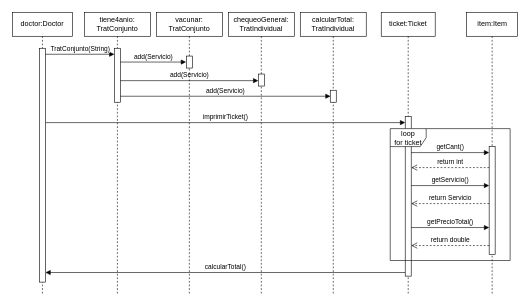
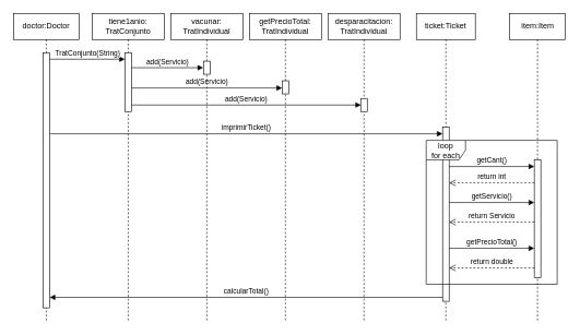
- <mxCell id="17" value="tiene4anio:&lt;div&gt;TratConjunto&lt;/div&gt;" style="shape=umlLifeline;perimeter=lifelinePerimeter;whiteSpace=wrap;html=1;container=1;dropTarget=0;collapsible=0;recursiveResize=0;outlineConnect=0;portConstraint=eastwest;newEdgeStyle={&quot;curved&quot;:0,&quot;rounded&quot;:0};" parent="1" vertex="1"><mxGeometry x="140" y="20" width="110" height="470" as="geometry" /></mxCell>
+ <mxCell id="17" value="tiene1anio:&lt;div&gt;TratConjunto&lt;/div&gt;" style="shape=umlLifeline;perimeter=lifelinePerimeter;whiteSpace=wrap;html=1;container=1;dropTarget=0;collapsible=0;recursiveResize=0;outlineConnect=0;portConstraint=eastwest;newEdgeStyle={&quot;curved&quot;:0,&quot;rounded&quot;:0};" parent="1" vertex="1"><mxGeometry x="140" y="20" width="110" height="470" as="geometry" /></mxCell>
- <mxCell id="22" value="vacunar:&lt;div&gt;TratConjunto&lt;/div&gt;" style="shape=umlLifeline;perimeter=lifelinePerimeter;whiteSpace=wrap;html=1;container=1;dropTarget=0;collapsible=0;recursiveResize=0;outlineConnect=0;portConstraint=eastwest;newEdgeStyle={&quot;curved&quot;:0,&quot;rounded&quot;:0};" parent="1" vertex="1"><mxGeometry x="260" y="20" width="110" height="470" as="geometry" /></mxCell>
+ <mxCell id="22" value="vacunar:&lt;div&gt;TratIndividual&lt;/div&gt;" style="shape=umlLifeline;perimeter=lifelinePerimeter;whiteSpace=wrap;html=1;container=1;dropTarget=0;collapsible=0;recursiveResize=0;outlineConnect=0;portConstraint=eastwest;newEdgeStyle={&quot;curved&quot;:0,&quot;rounded&quot;:0};" parent="1" vertex="1"><mxGeometry x="260" y="20" width="110" height="470" as="geometry" /></mxCell>
- <mxCell id="24" value="chequeoGeneral:&lt;div&gt;TratIndividual&lt;/div&gt;" style="shape=umlLifeline;perimeter=lifelinePerimeter;whiteSpace=wrap;html=1;container=1;dropTarget=0;collapsible=0;recursiveResize=0;outlineConnect=0;portConstraint=eastwest;newEdgeStyle={&quot;curved&quot;:0,&quot;rounded&quot;:0};" parent="1" vertex="1"><mxGeometry x="380" y="20" width="110" height="470" as="geometry" /></mxCell>
+ <mxCell id="24" value="getPrecioTotal:&lt;div&gt;TratIndividual&lt;/div&gt;" style="shape=umlLifeline;perimeter=lifelinePerimeter;whiteSpace=wrap;html=1;container=1;dropTarget=0;collapsible=0;recursiveResize=0;outlineConnect=0;portConstraint=eastwest;newEdgeStyle={&quot;curved&quot;:0,&quot;rounded&quot;:0};" parent="1" vertex="1"><mxGeometry x="380" y="20" width="110" height="470" as="geometry" /></mxCell>
- <mxCell id="26" value="calcularTotal:&lt;div&gt;TratIndividual&lt;/div&gt;" style="shape=umlLifeline;perimeter=lifelinePerimeter;whiteSpace=wrap;html=1;container=1;dropTarget=0;collapsible=0;recursiveResize=0;outlineConnect=0;portConstraint=eastwest;newEdgeStyle={&quot;curved&quot;:0,&quot;rounded&quot;:0};" parent="1" vertex="1"><mxGeometry x="500" y="20" width="110" height="470" as="geometry" /></mxCell>
+ <mxCell id="26" value="desparacitacion:&lt;div&gt;TratIndividual&lt;/div&gt;" style="shape=umlLifeline;perimeter=lifelinePerimeter;whiteSpace=wrap;html=1;container=1;dropTarget=0;collapsible=0;recursiveResize=0;outlineConnect=0;portConstraint=eastwest;newEdgeStyle={&quot;curved&quot;:0,&quot;rounded&quot;:0};" parent="1" vertex="1"><mxGeometry x="500" y="20" width="110" height="470" as="geometry" /></mxCell>
- <mxCell id="5" value="loop&lt;div&gt;for ticket&lt;/div&gt;" style="shape=umlFrame;whiteSpace=wrap;html=1;pointerEvents=0;" parent="1" vertex="1"><mxGeometry x="650" y="214" width="200" height="220" as="geometry" /></mxCell>
+ <mxCell id="5" value="loop&lt;div&gt;for each&lt;/div&gt;" style="shape=umlFrame;whiteSpace=wrap;html=1;pointerEvents=0;" parent="1" vertex="1"><mxGeometry x="650" y="214" width="200" height="220" as="geometry" /></mxCell>
